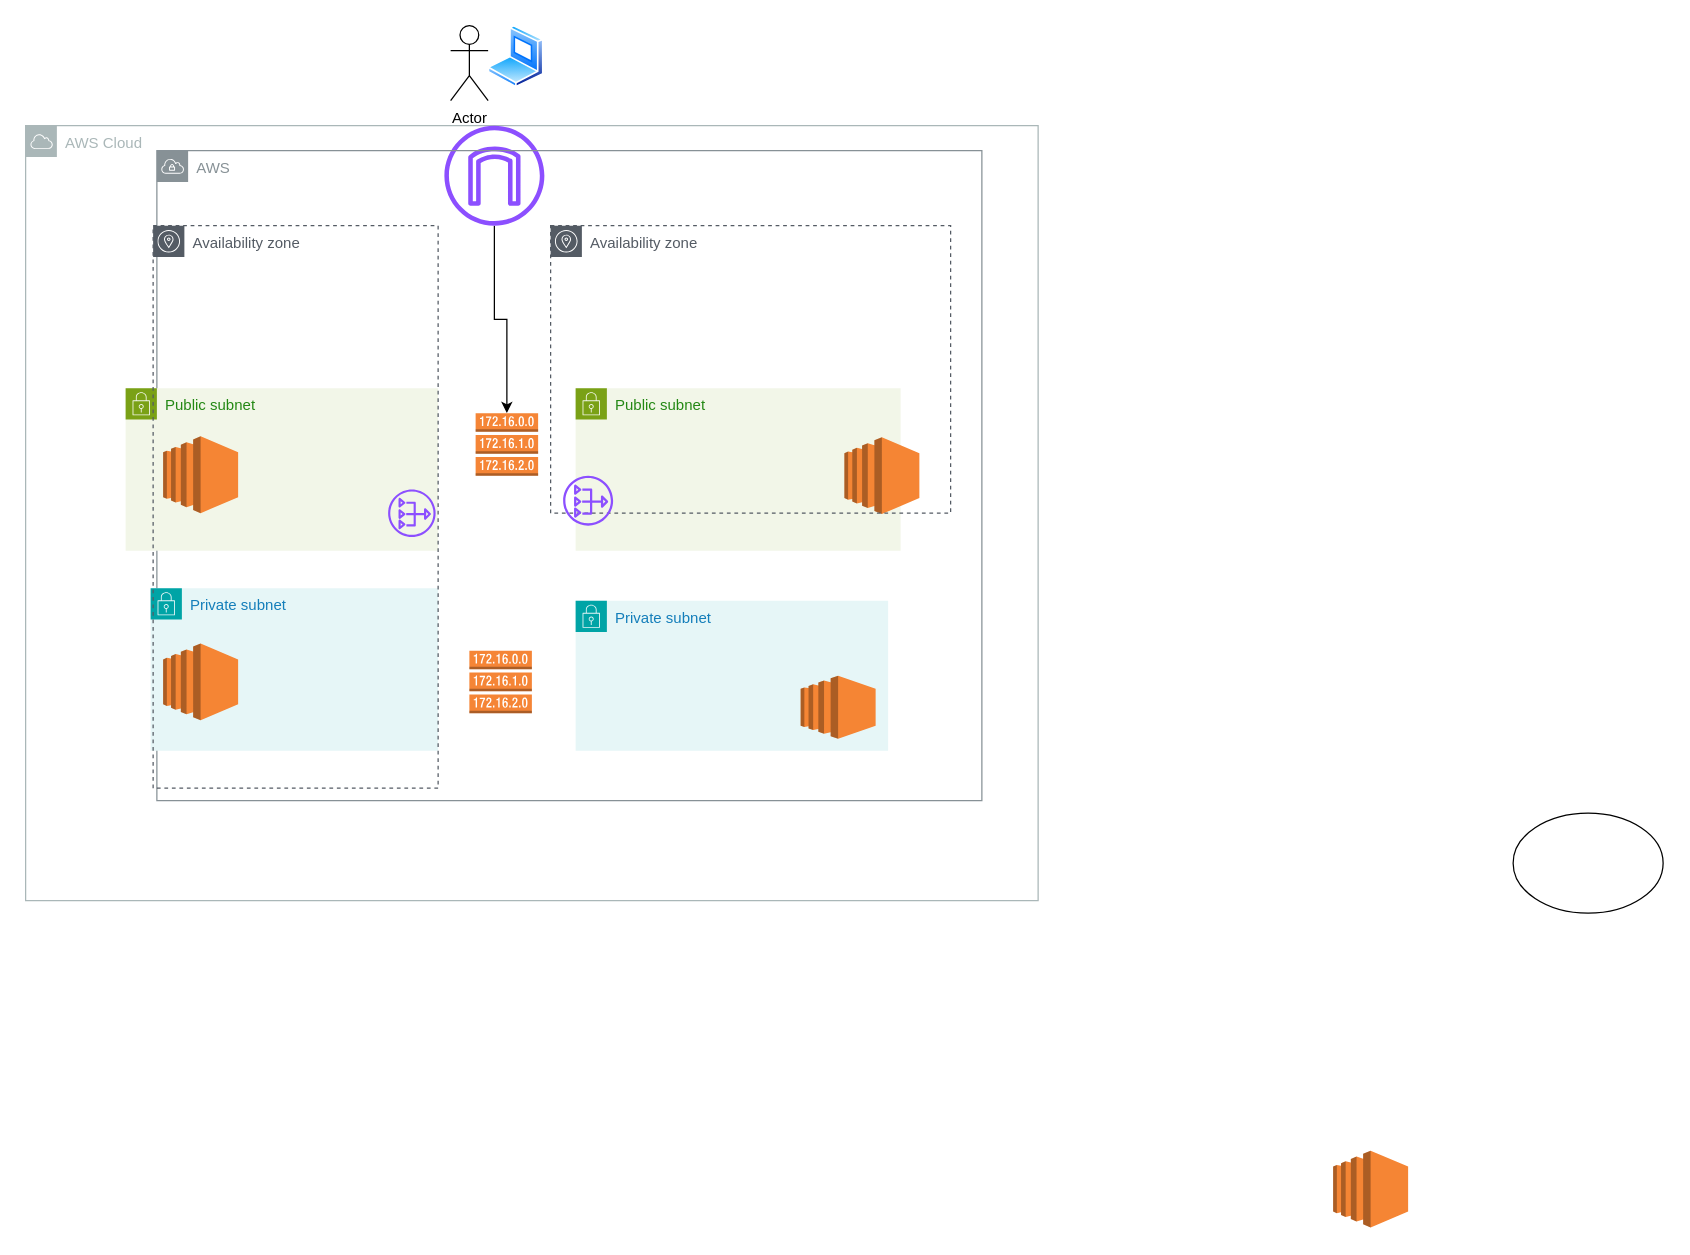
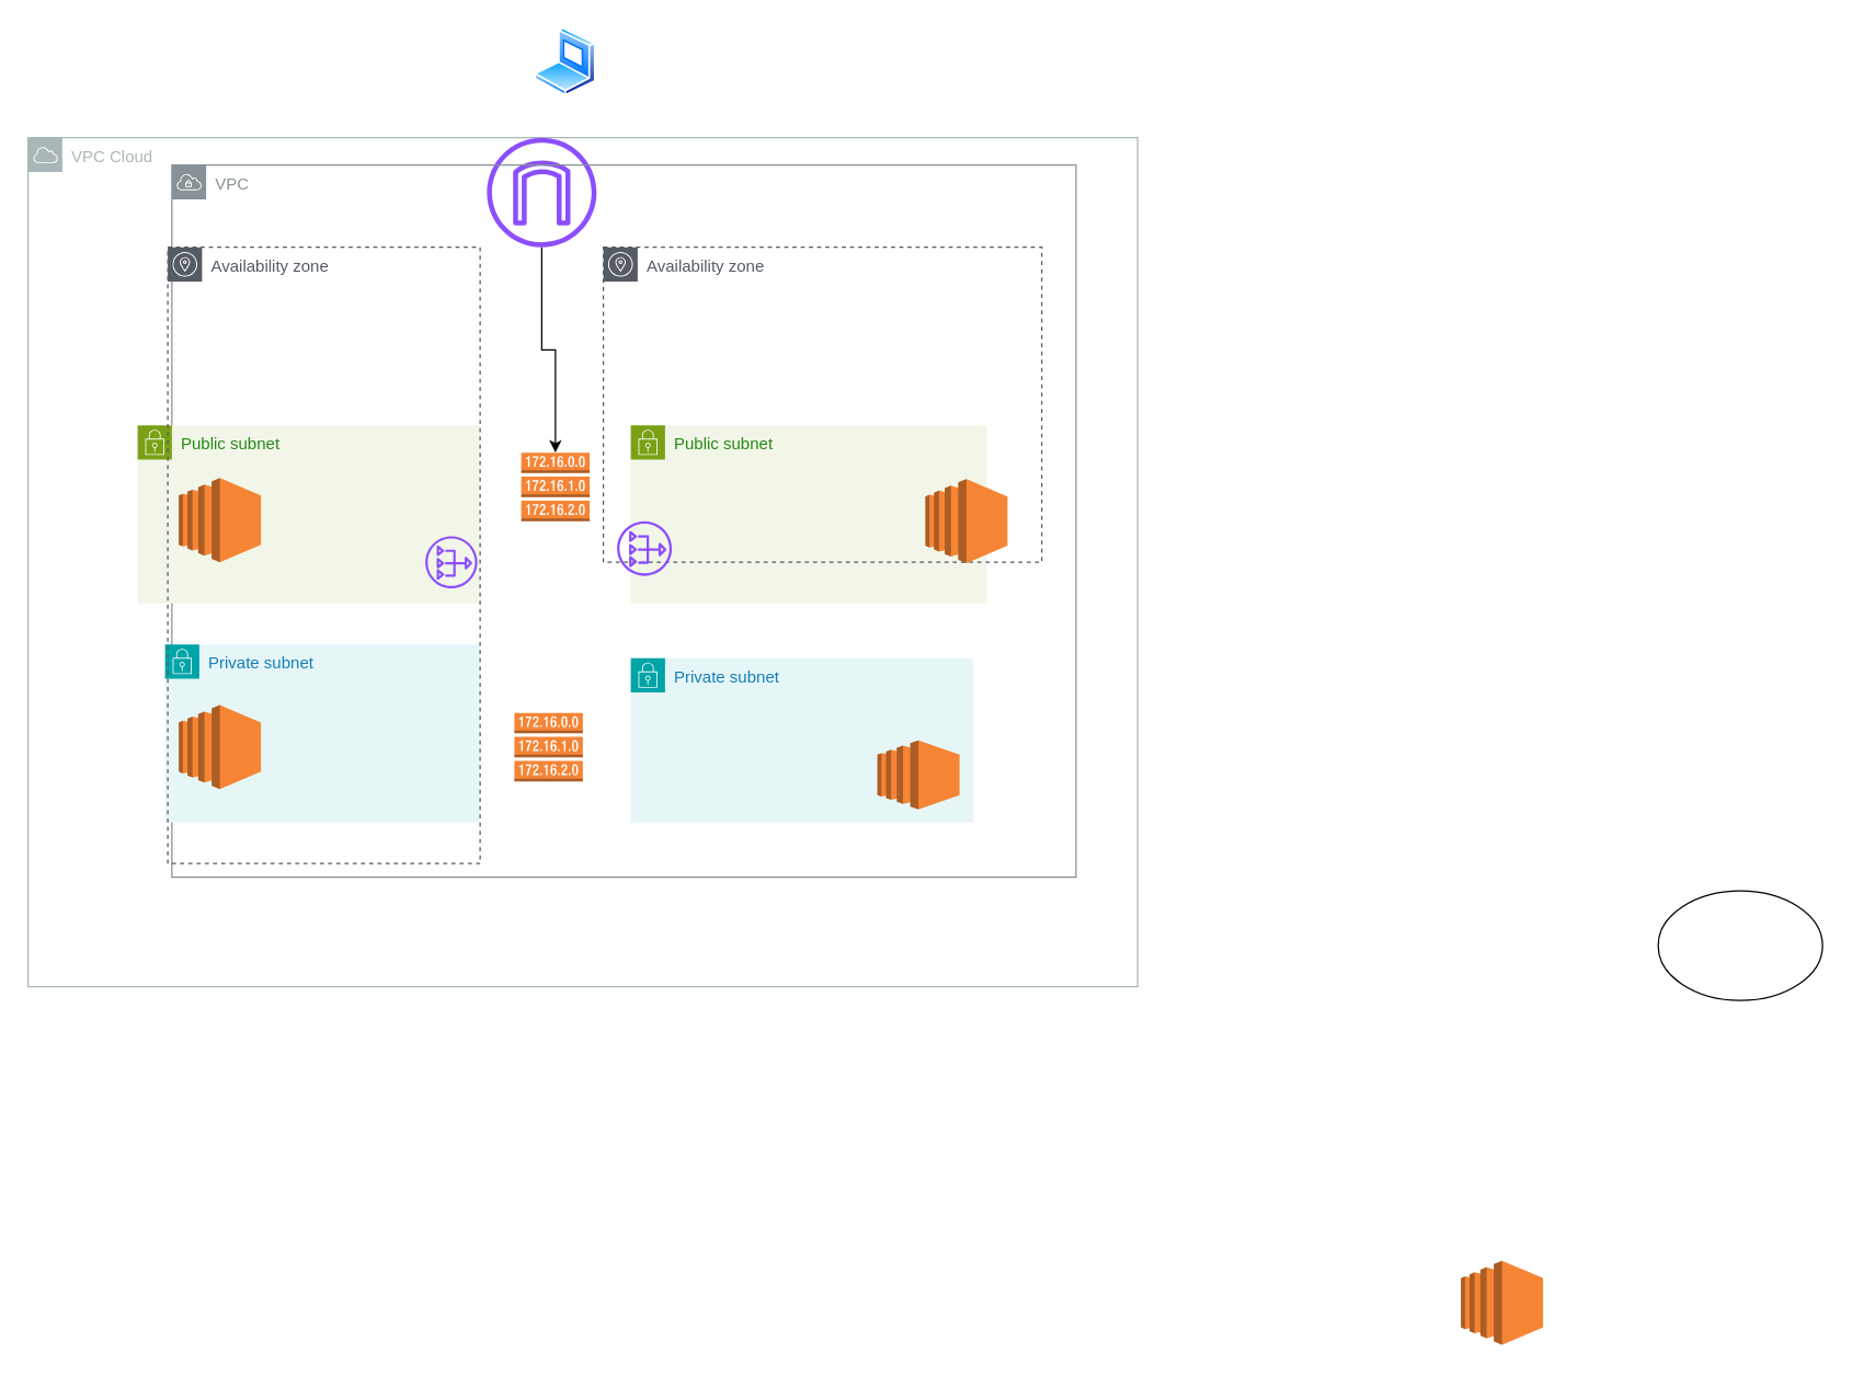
- <mxCell id="22" value="Actor" style="shape=umlActor;verticalLabelPosition=bottom;verticalAlign=top;html=1;outlineConnect=0;" parent="1" vertex="1"><mxGeometry x="360" y="20" width="30" height="60" as="geometry" /></mxCell>
- <mxCell id="2" value="AWS Cloud" style="sketch=0;outlineConnect=0;gradientColor=none;html=1;whiteSpace=wrap;fontSize=12;fontStyle=0;shape=mxgraph.aws4.group;grIcon=mxgraph.aws4.group_aws_cloud;strokeColor=#AAB7B8;fillColor=none;verticalAlign=top;align=left;spacingLeft=30;fontColor=#AAB7B8;dashed=0;" parent="1" vertex="1"><mxGeometry x="20" y="100" width="810" height="620" as="geometry" /></mxCell>
+ <mxCell id="2" value="VPC Cloud" style="sketch=0;outlineConnect=0;gradientColor=none;html=1;whiteSpace=wrap;fontSize=12;fontStyle=0;shape=mxgraph.aws4.group;grIcon=mxgraph.aws4.group_aws_cloud;strokeColor=#AAB7B8;fillColor=none;verticalAlign=top;align=left;spacingLeft=30;fontColor=#AAB7B8;dashed=0;" parent="1" vertex="1"><mxGeometry x="20" y="100" width="810" height="620" as="geometry" /></mxCell>
- <mxCell id="7" value="AWS" style="sketch=0;outlineConnect=0;gradientColor=none;html=1;whiteSpace=wrap;fontSize=12;fontStyle=0;shape=mxgraph.aws4.group;grIcon=mxgraph.aws4.group_vpc;strokeColor=#879196;fillColor=none;verticalAlign=top;align=left;spacingLeft=30;fontColor=#879196;dashed=0;" parent="5" vertex="1"><mxGeometry x="-335" y="-190" width="660" height="520" as="geometry" /></mxCell>
+ <mxCell id="7" value="VPC" style="sketch=0;outlineConnect=0;gradientColor=none;html=1;whiteSpace=wrap;fontSize=12;fontStyle=0;shape=mxgraph.aws4.group;grIcon=mxgraph.aws4.group_vpc;strokeColor=#879196;fillColor=none;verticalAlign=top;align=left;spacingLeft=30;fontColor=#879196;dashed=0;" parent="5" vertex="1"><mxGeometry x="-335" y="-190" width="660" height="520" as="geometry" /></mxCell>
